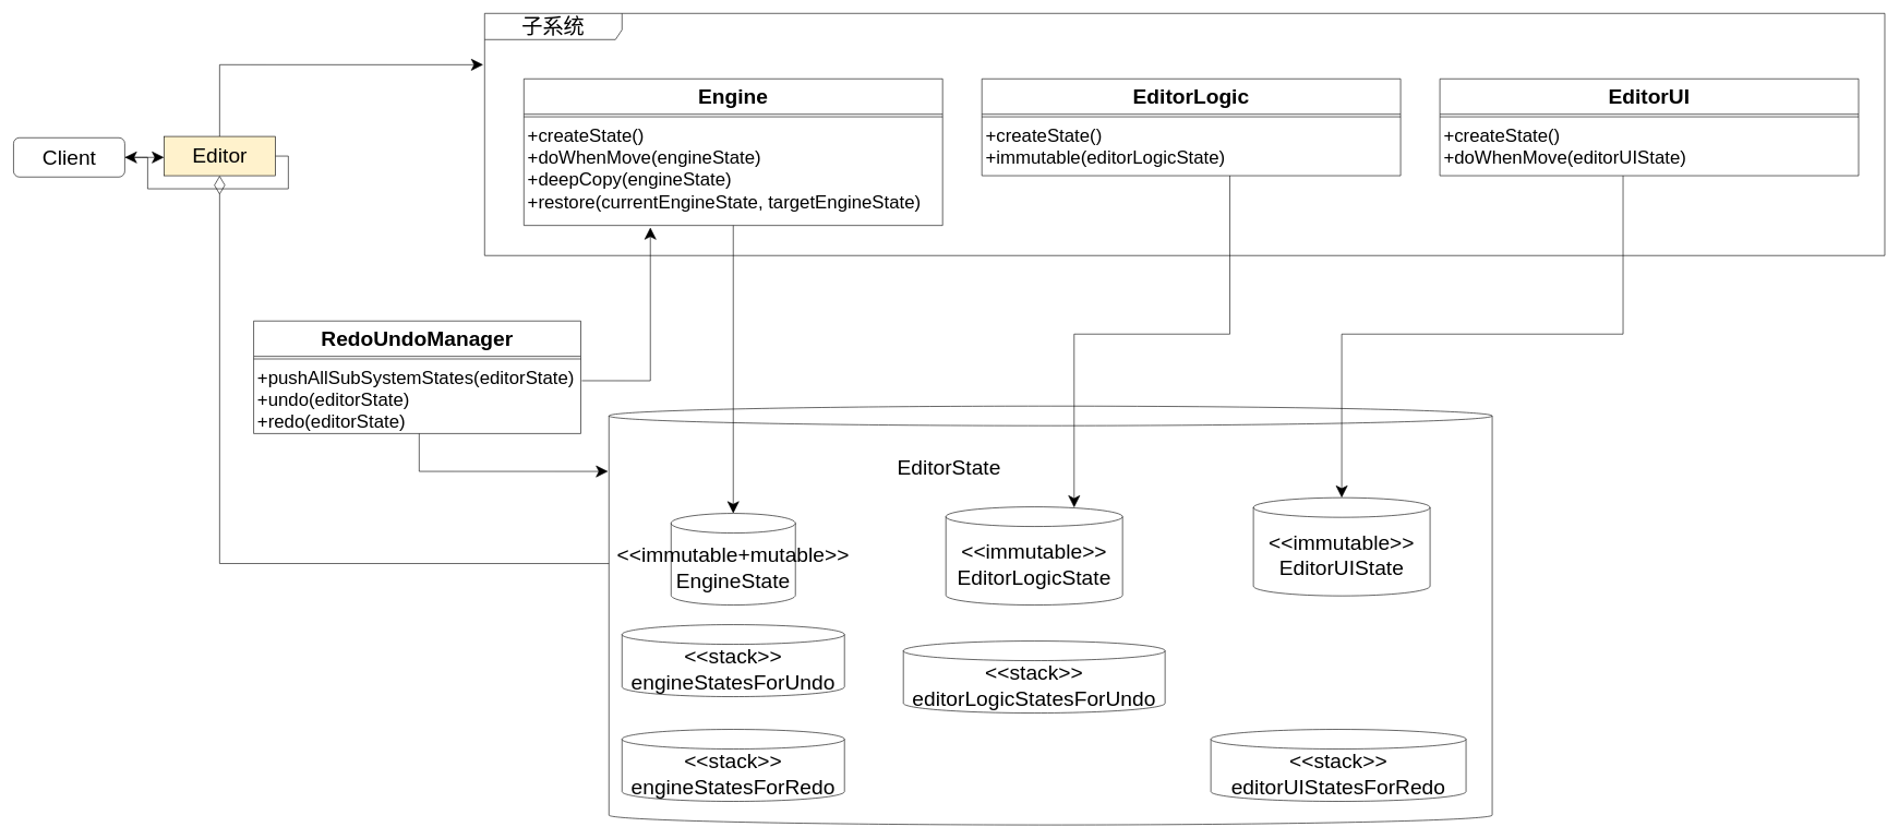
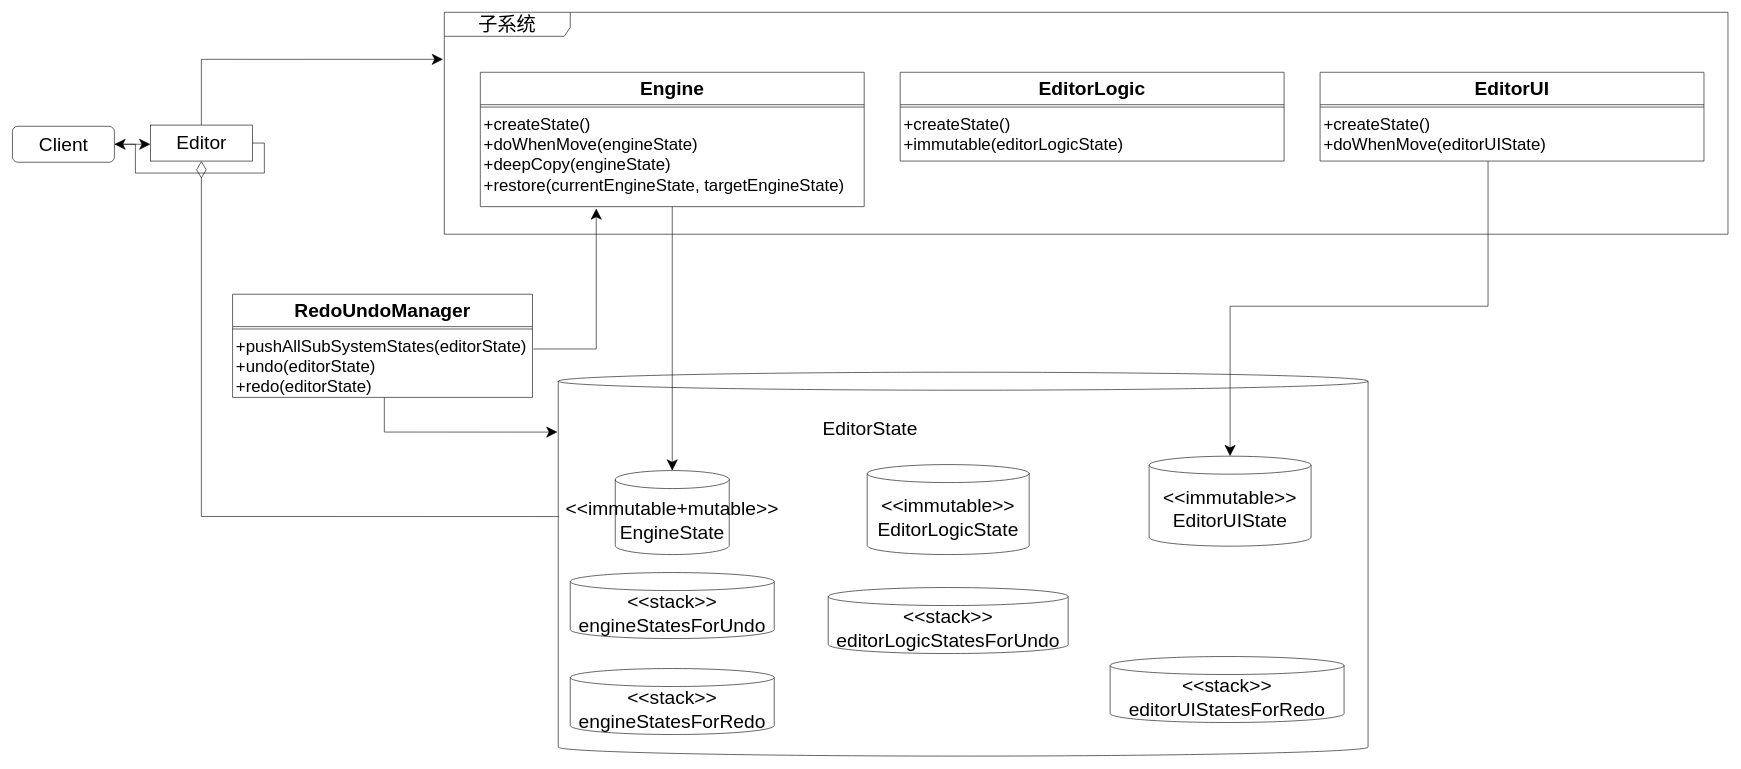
- <mxCell id="34" value="Editor" style="html=1;fontSize=32;fillColor=#fff2cc;" parent="1" vertex="1"><mxGeometry x="250" y="208" width="170" height="60" as="geometry" /></mxCell>
+ <mxCell id="34" value="Editor" style="html=1;fontSize=32;" parent="1" vertex="1"><mxGeometry x="250" y="208" width="170" height="60" as="geometry" /></mxCell>
- <mxCell id="19" style="edgeStyle=orthogonalEdgeStyle;rounded=0;orthogonalLoop=1;jettySize=auto;html=1;startSize=16;endSize=16;entryX=0.726;entryY=0.007;entryDx=0;entryDy=0;entryPerimeter=0;" parent="1" source="20" target="13" edge="1"><mxGeometry relative="1" as="geometry"><Array as="points"><mxPoint x="1879" y="510" /><mxPoint x="1641" y="510" /></Array><mxPoint x="1641" y="770" as="targetPoint" /></mxGeometry></mxCell>
- <mxCell id="31" value="&lt;span style=&quot;font-size: 32px ; text-align: left&quot;&gt;&amp;lt;&amp;lt;stack&amp;gt;&amp;gt;&lt;br&gt;editorUIStatesForRedo&lt;/span&gt;" style="shape=cylinder3;whiteSpace=wrap;html=1;boundedLbl=1;backgroundOutline=1;size=15;" parent="1" vertex="1"><mxGeometry x="1850" y="1114" width="390" height="110" as="geometry" /></mxCell>
+ <mxCell id="31" value="&lt;span style=&quot;font-size: 32px ; text-align: left&quot;&gt;&amp;lt;&amp;lt;stack&amp;gt;&amp;gt;&lt;br&gt;editorUIStatesForRedo&lt;/span&gt;" style="shape=cylinder3;whiteSpace=wrap;html=1;boundedLbl=1;backgroundOutline=1;size=15;" parent="1" vertex="1"><mxGeometry x="1850" y="1094" width="390" height="110" as="geometry" /></mxCell>
